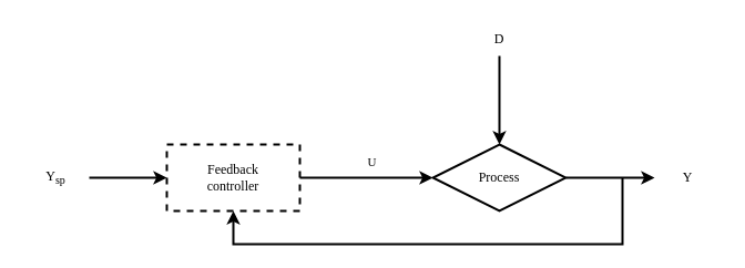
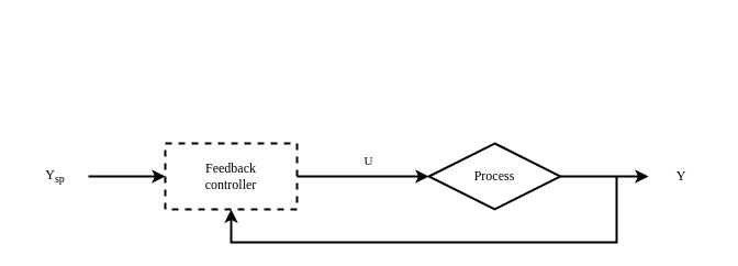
- <mxCell id="11" value="D" style="text;html=1;strokeColor=none;fillColor=none;align=center;verticalAlign=middle;whiteSpace=wrap;rounded=0;labelBackgroundColor=none;fontFamily=IBM Plex sans;" parent="1" vertex="1"><mxGeometry x="420" y="20" width="60" height="30" as="geometry" /></mxCell>
- <mxCell id="10" style="edgeStyle=orthogonalEdgeStyle;rounded=0;orthogonalLoop=1;jettySize=auto;html=1;exitX=0.5;exitY=1;exitDx=0;exitDy=0;entryX=0.5;entryY=0;entryDx=0;entryDy=0;labelBackgroundColor=none;fontColor=default;strokeWidth=2;" parent="1" source="11" target="7" edge="1"><mxGeometry relative="1" as="geometry" /></mxCell>
